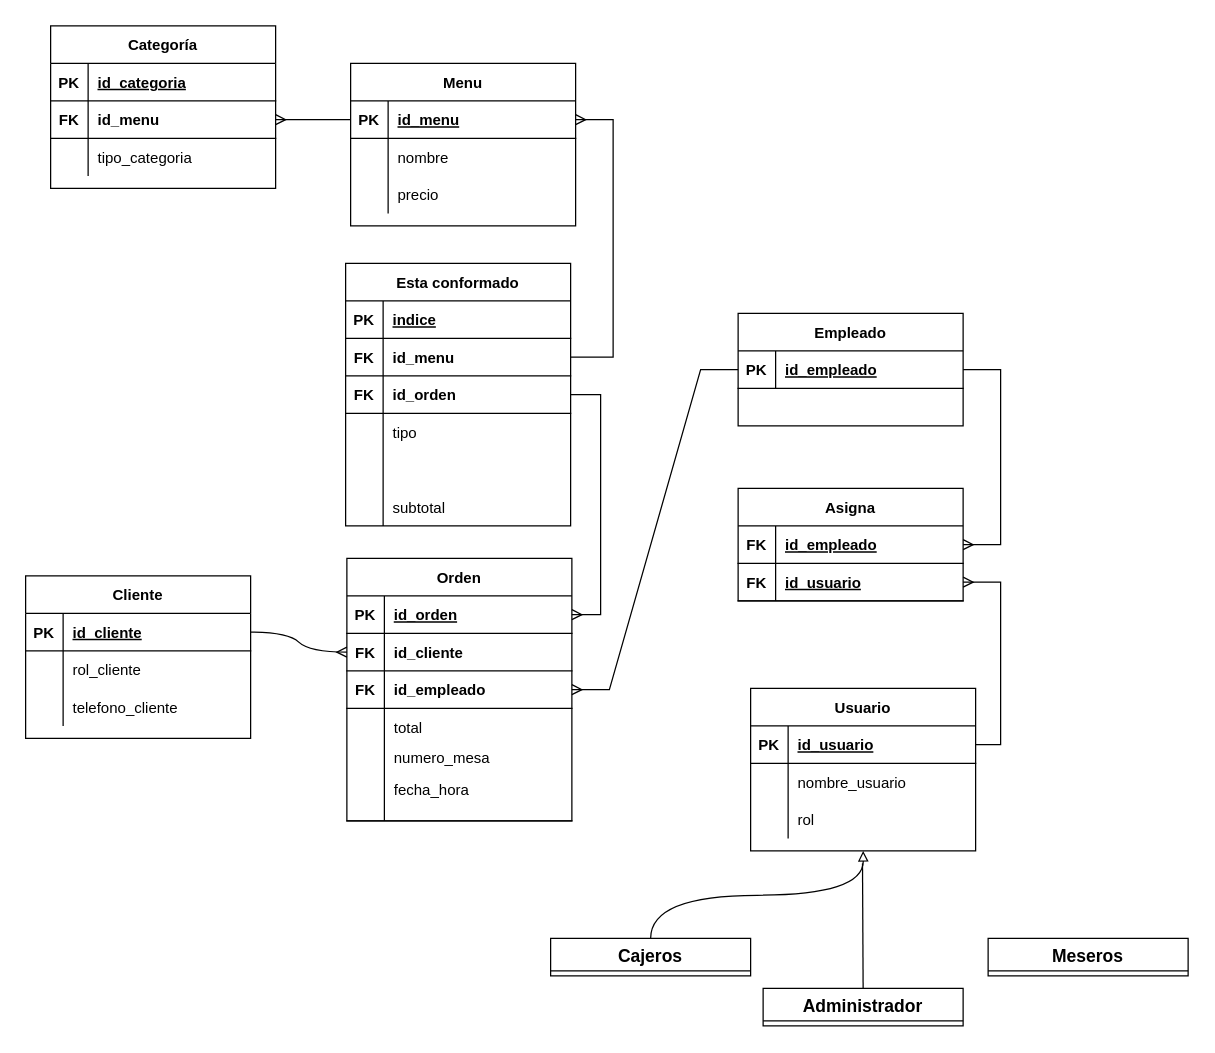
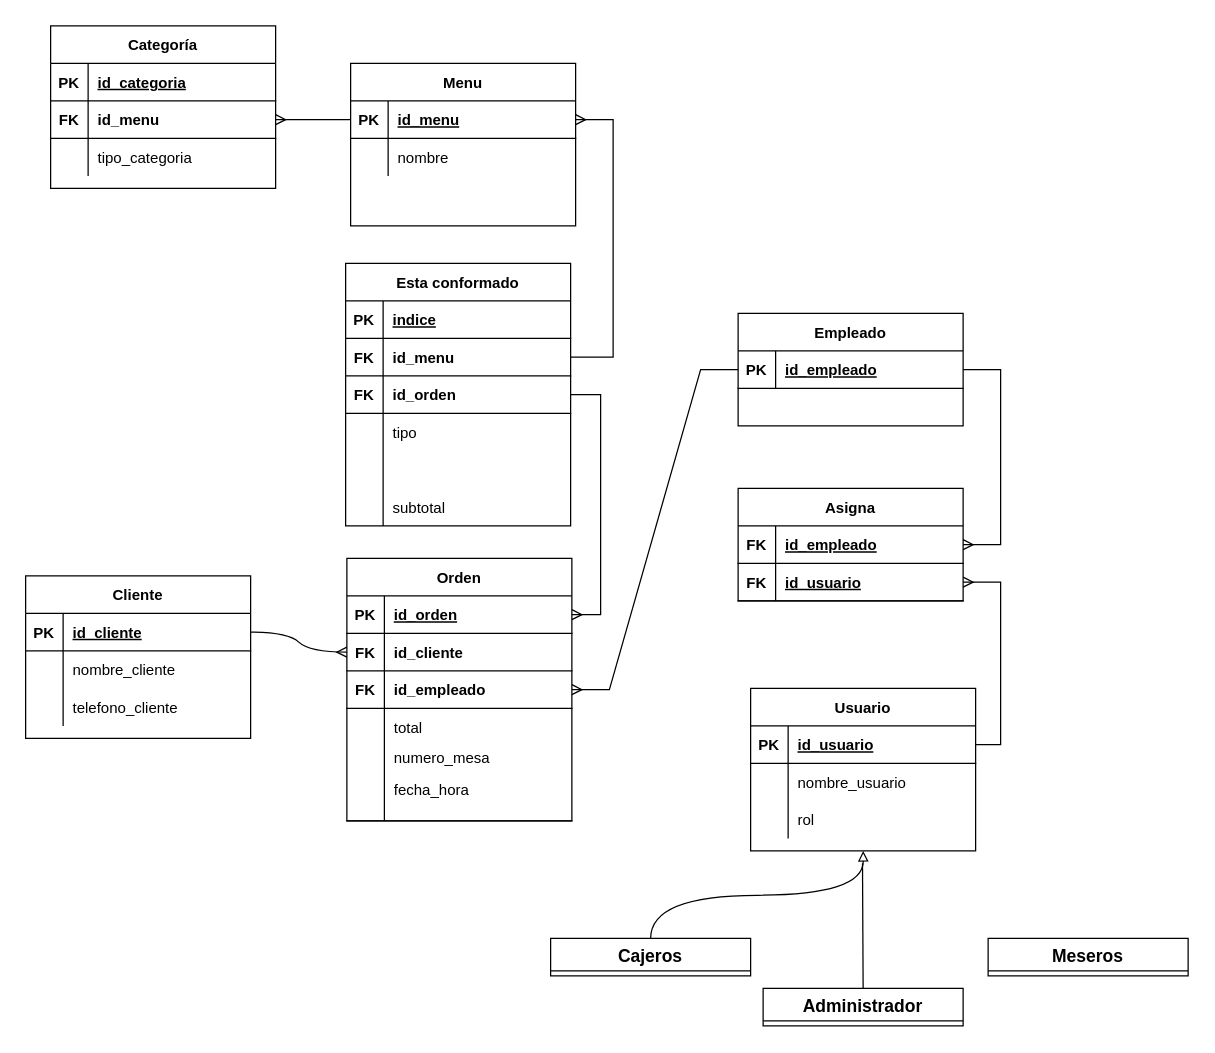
- <mxCell id="64" value="precio" style="shape=partialRectangle;connectable=0;fillColor=none;top=0;left=0;bottom=0;right=0;align=left;spacingLeft=6;overflow=hidden;" vertex="1" parent="62"><mxGeometry x="30" width="150" height="30" as="geometry"><mxRectangle width="150" height="30" as="alternateBounds" /></mxGeometry></mxCell>
- <mxCell id="8" value="rol_cliente" style="shape=partialRectangle;connectable=0;fillColor=none;top=0;left=0;bottom=0;right=0;align=left;spacingLeft=6;overflow=hidden;" parent="6" vertex="1"><mxGeometry x="30" width="150" height="30" as="geometry"><mxRectangle width="150" height="30" as="alternateBounds" /></mxGeometry></mxCell>
+ <mxCell id="8" value="nombre_cliente" style="shape=partialRectangle;connectable=0;fillColor=none;top=0;left=0;bottom=0;right=0;align=left;spacingLeft=6;overflow=hidden;" parent="6" vertex="1"><mxGeometry x="30" width="150" height="30" as="geometry"><mxRectangle width="150" height="30" as="alternateBounds" /></mxGeometry></mxCell>
